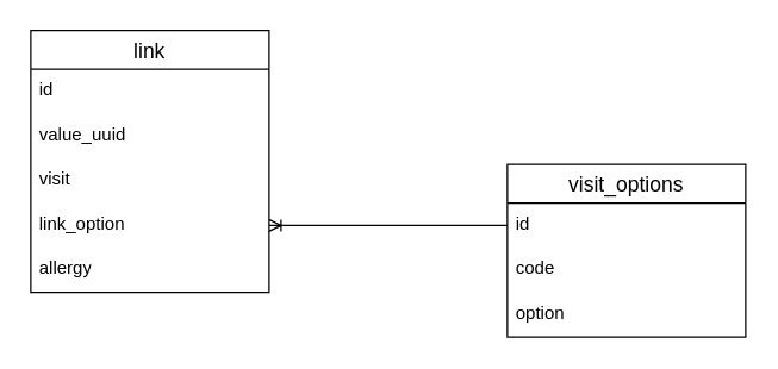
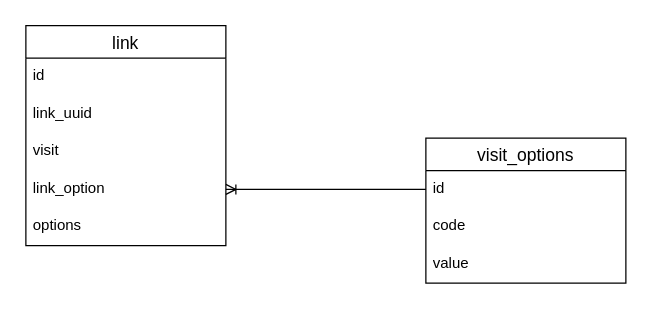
- <mxCell id="4" value="value_uuid" style="text;strokeColor=none;fillColor=none;spacingLeft=4;spacingRight=4;overflow=hidden;rotatable=0;points=[[0,0.5],[1,0.5]];portConstraint=eastwest;fontSize=12;whiteSpace=wrap;html=1;" parent="2" vertex="1"><mxGeometry y="56" width="160" height="30" as="geometry" /></mxCell>
+ <mxCell id="4" value="link_uuid" style="text;strokeColor=none;fillColor=none;spacingLeft=4;spacingRight=4;overflow=hidden;rotatable=0;points=[[0,0.5],[1,0.5]];portConstraint=eastwest;fontSize=12;whiteSpace=wrap;html=1;" parent="2" vertex="1"><mxGeometry y="56" width="160" height="30" as="geometry" /></mxCell>
- <mxCell id="7" value="allergy" style="text;strokeColor=none;fillColor=none;spacingLeft=4;spacingRight=4;overflow=hidden;rotatable=0;points=[[0,0.5],[1,0.5]];portConstraint=eastwest;fontSize=12;whiteSpace=wrap;html=1;" parent="2" vertex="1"><mxGeometry y="146" width="160" height="30" as="geometry" /></mxCell>
+ <mxCell id="7" value="options" style="text;strokeColor=none;fillColor=none;spacingLeft=4;spacingRight=4;overflow=hidden;rotatable=0;points=[[0,0.5],[1,0.5]];portConstraint=eastwest;fontSize=12;whiteSpace=wrap;html=1;" parent="2" vertex="1"><mxGeometry y="146" width="160" height="30" as="geometry" /></mxCell>
- <mxCell id="11" value="option" style="text;strokeColor=none;fillColor=none;spacingLeft=4;spacingRight=4;overflow=hidden;rotatable=0;points=[[0,0.5],[1,0.5]];portConstraint=eastwest;fontSize=12;whiteSpace=wrap;html=1;" parent="8" vertex="1"><mxGeometry y="86" width="160" height="30" as="geometry" /></mxCell>
+ <mxCell id="11" value="value" style="text;strokeColor=none;fillColor=none;spacingLeft=4;spacingRight=4;overflow=hidden;rotatable=0;points=[[0,0.5],[1,0.5]];portConstraint=eastwest;fontSize=12;whiteSpace=wrap;html=1;" parent="8" vertex="1"><mxGeometry y="86" width="160" height="30" as="geometry" /></mxCell>
